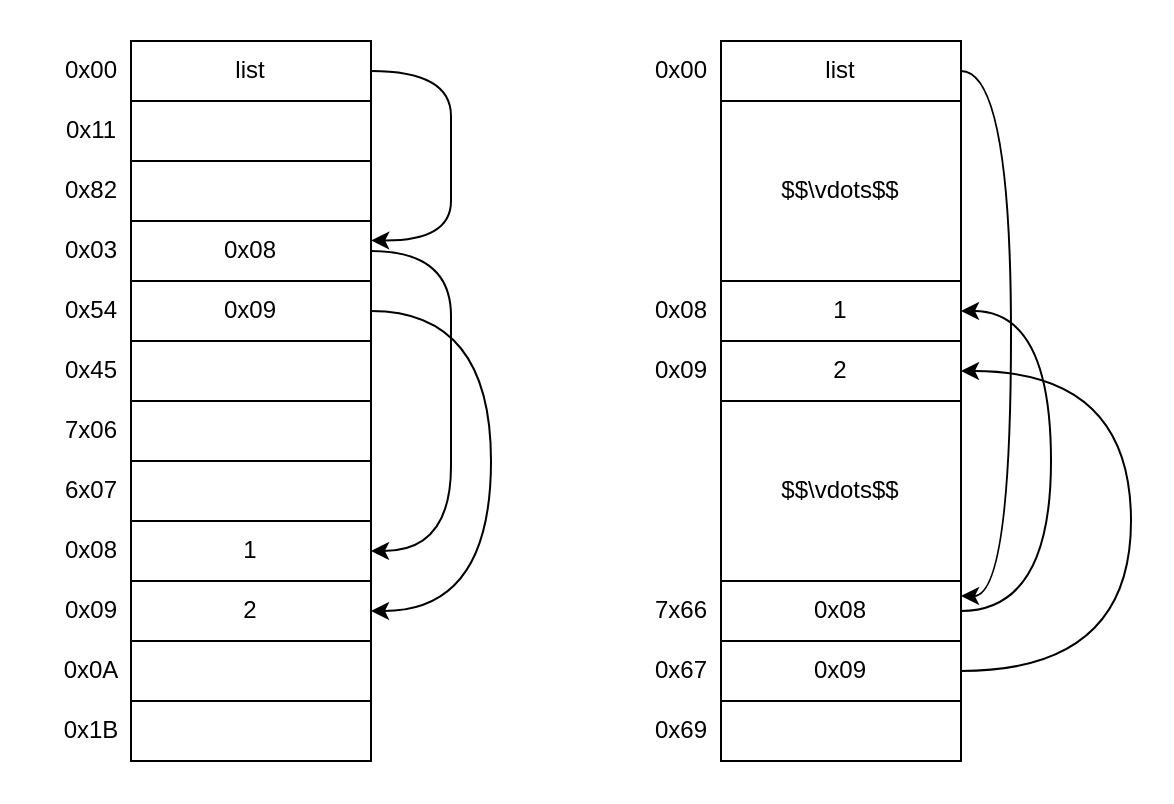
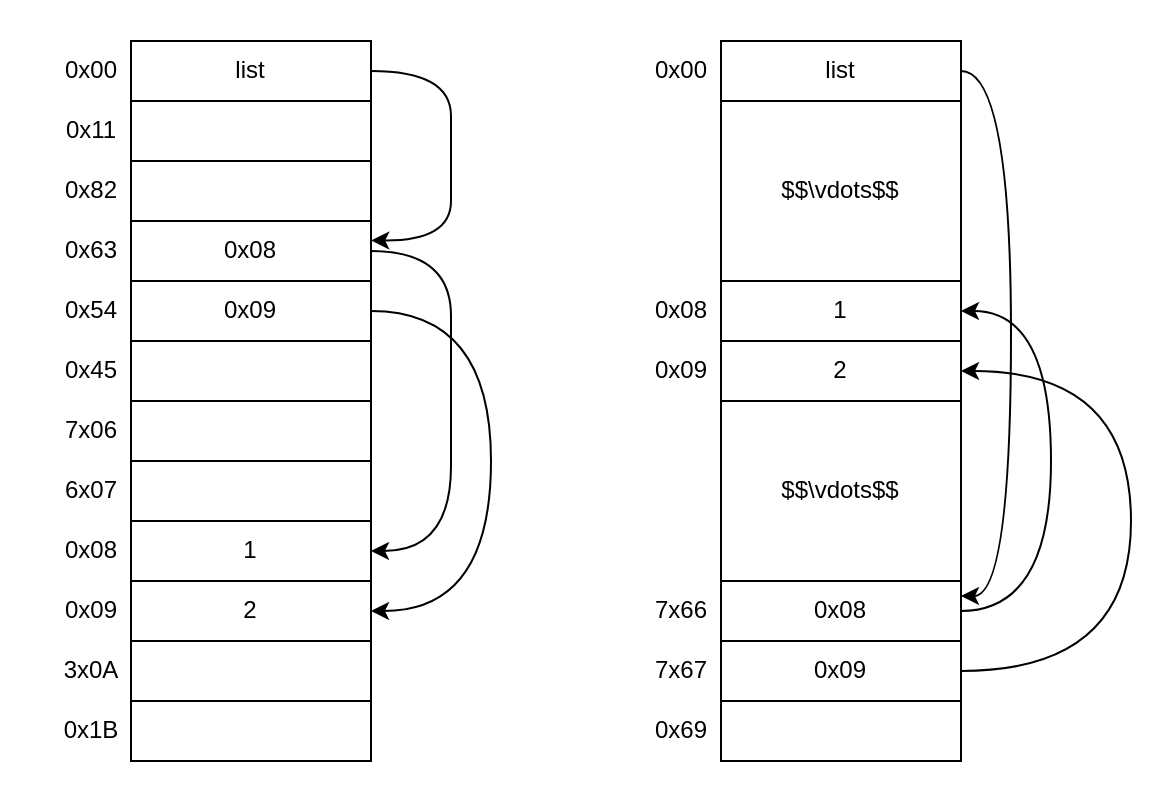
- <mxCell id="18" value="0x03" style="text;html=1;align=center;verticalAlign=middle;resizable=0;points=[];autosize=1;strokeColor=none;fillColor=none;" vertex="1" parent="1"><mxGeometry x="20" y="110" width="50" height="30" as="geometry" /></mxCell>
+ <mxCell id="18" value="0x63" style="text;html=1;align=center;verticalAlign=middle;resizable=0;points=[];autosize=1;strokeColor=none;fillColor=none;" vertex="1" parent="1"><mxGeometry x="20" y="110" width="50" height="30" as="geometry" /></mxCell>
- <mxCell id="25" value="0x0A" style="text;html=1;align=center;verticalAlign=middle;resizable=0;points=[];autosize=1;strokeColor=none;fillColor=none;" vertex="1" parent="1"><mxGeometry x="20" y="320" width="50" height="30" as="geometry" /></mxCell>
+ <mxCell id="25" value="3x0A" style="text;html=1;align=center;verticalAlign=middle;resizable=0;points=[];autosize=1;strokeColor=none;fillColor=none;" vertex="1" parent="1"><mxGeometry x="20" y="320" width="50" height="30" as="geometry" /></mxCell>
- <mxCell id="40" value="0x67" style="text;html=1;align=center;verticalAlign=middle;resizable=0;points=[];autosize=1;strokeColor=none;fillColor=none;" vertex="1" parent="1"><mxGeometry x="315" y="320" width="50" height="30" as="geometry" /></mxCell>
+ <mxCell id="40" value="7x67" style="text;html=1;align=center;verticalAlign=middle;resizable=0;points=[];autosize=1;strokeColor=none;fillColor=none;" vertex="1" parent="1"><mxGeometry x="315" y="320" width="50" height="30" as="geometry" /></mxCell>
